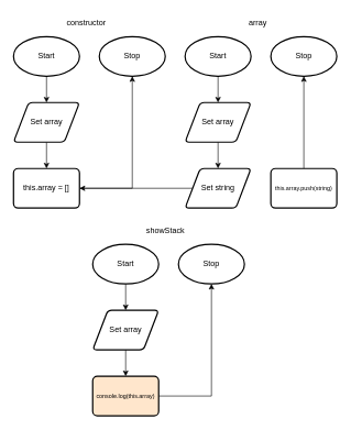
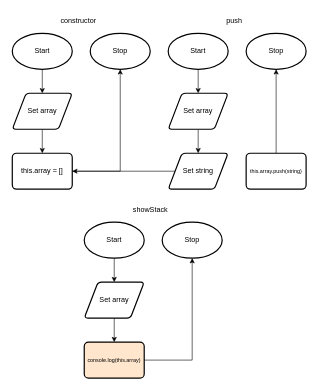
- <mxCell id="17" value="array" style="text;html=1;align=center;verticalAlign=middle;resizable=0;points=[];autosize=1;strokeColor=none;fillColor=none;" parent="1" vertex="1"><mxGeometry x="365" y="20" width="50" height="30" as="geometry" /></mxCell>
+ <mxCell id="17" value="push" style="text;html=1;align=center;verticalAlign=middle;resizable=0;points=[];autosize=1;strokeColor=none;fillColor=none;" parent="1" vertex="1"><mxGeometry x="365" y="20" width="50" height="30" as="geometry" /></mxCell>
